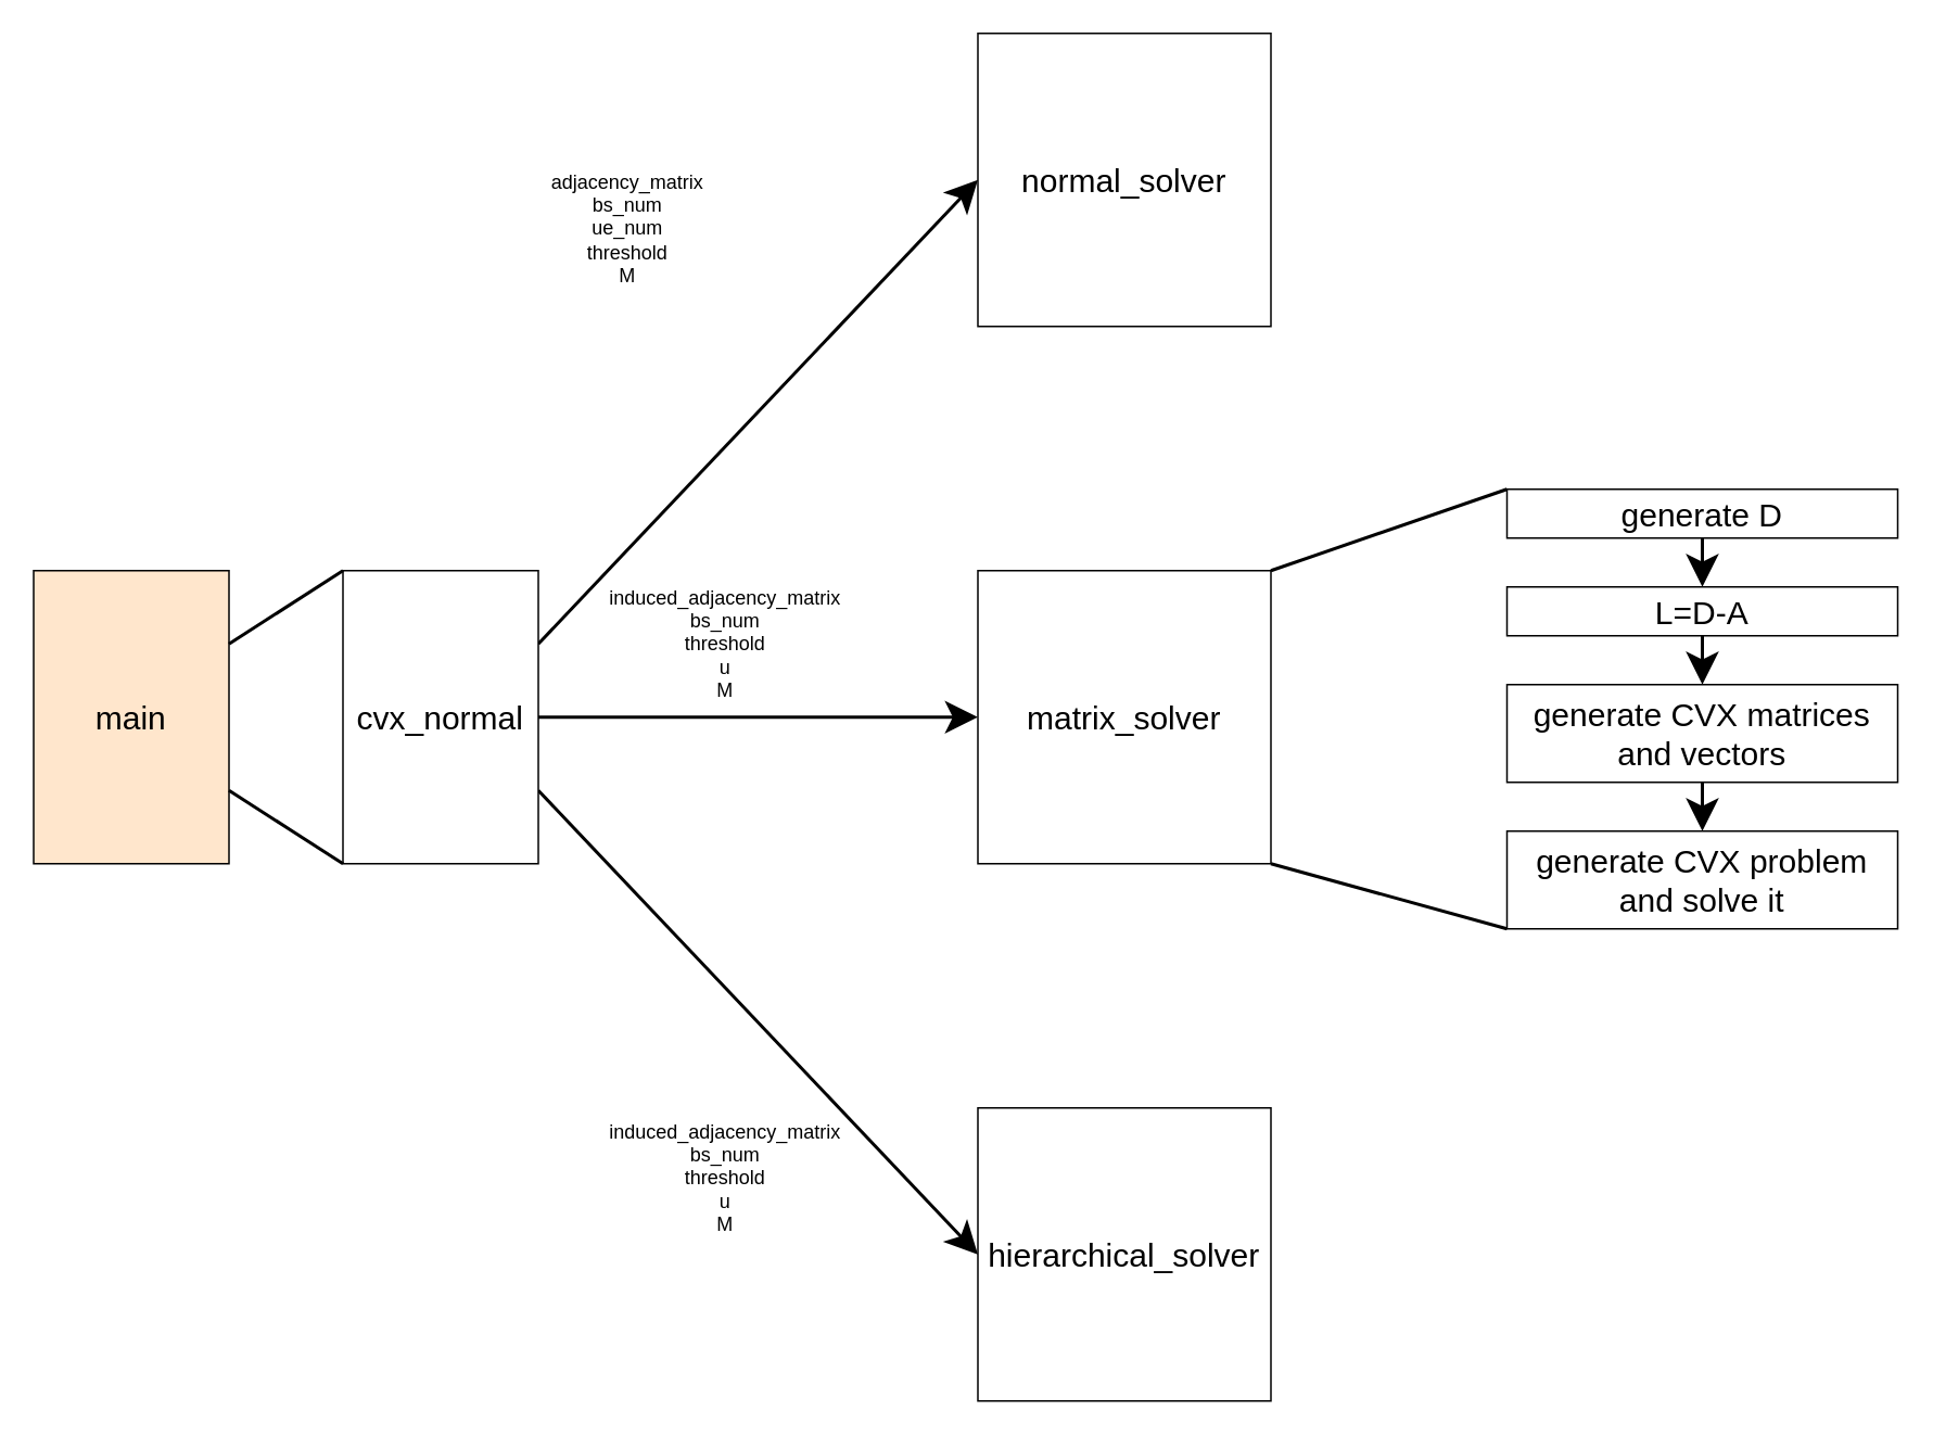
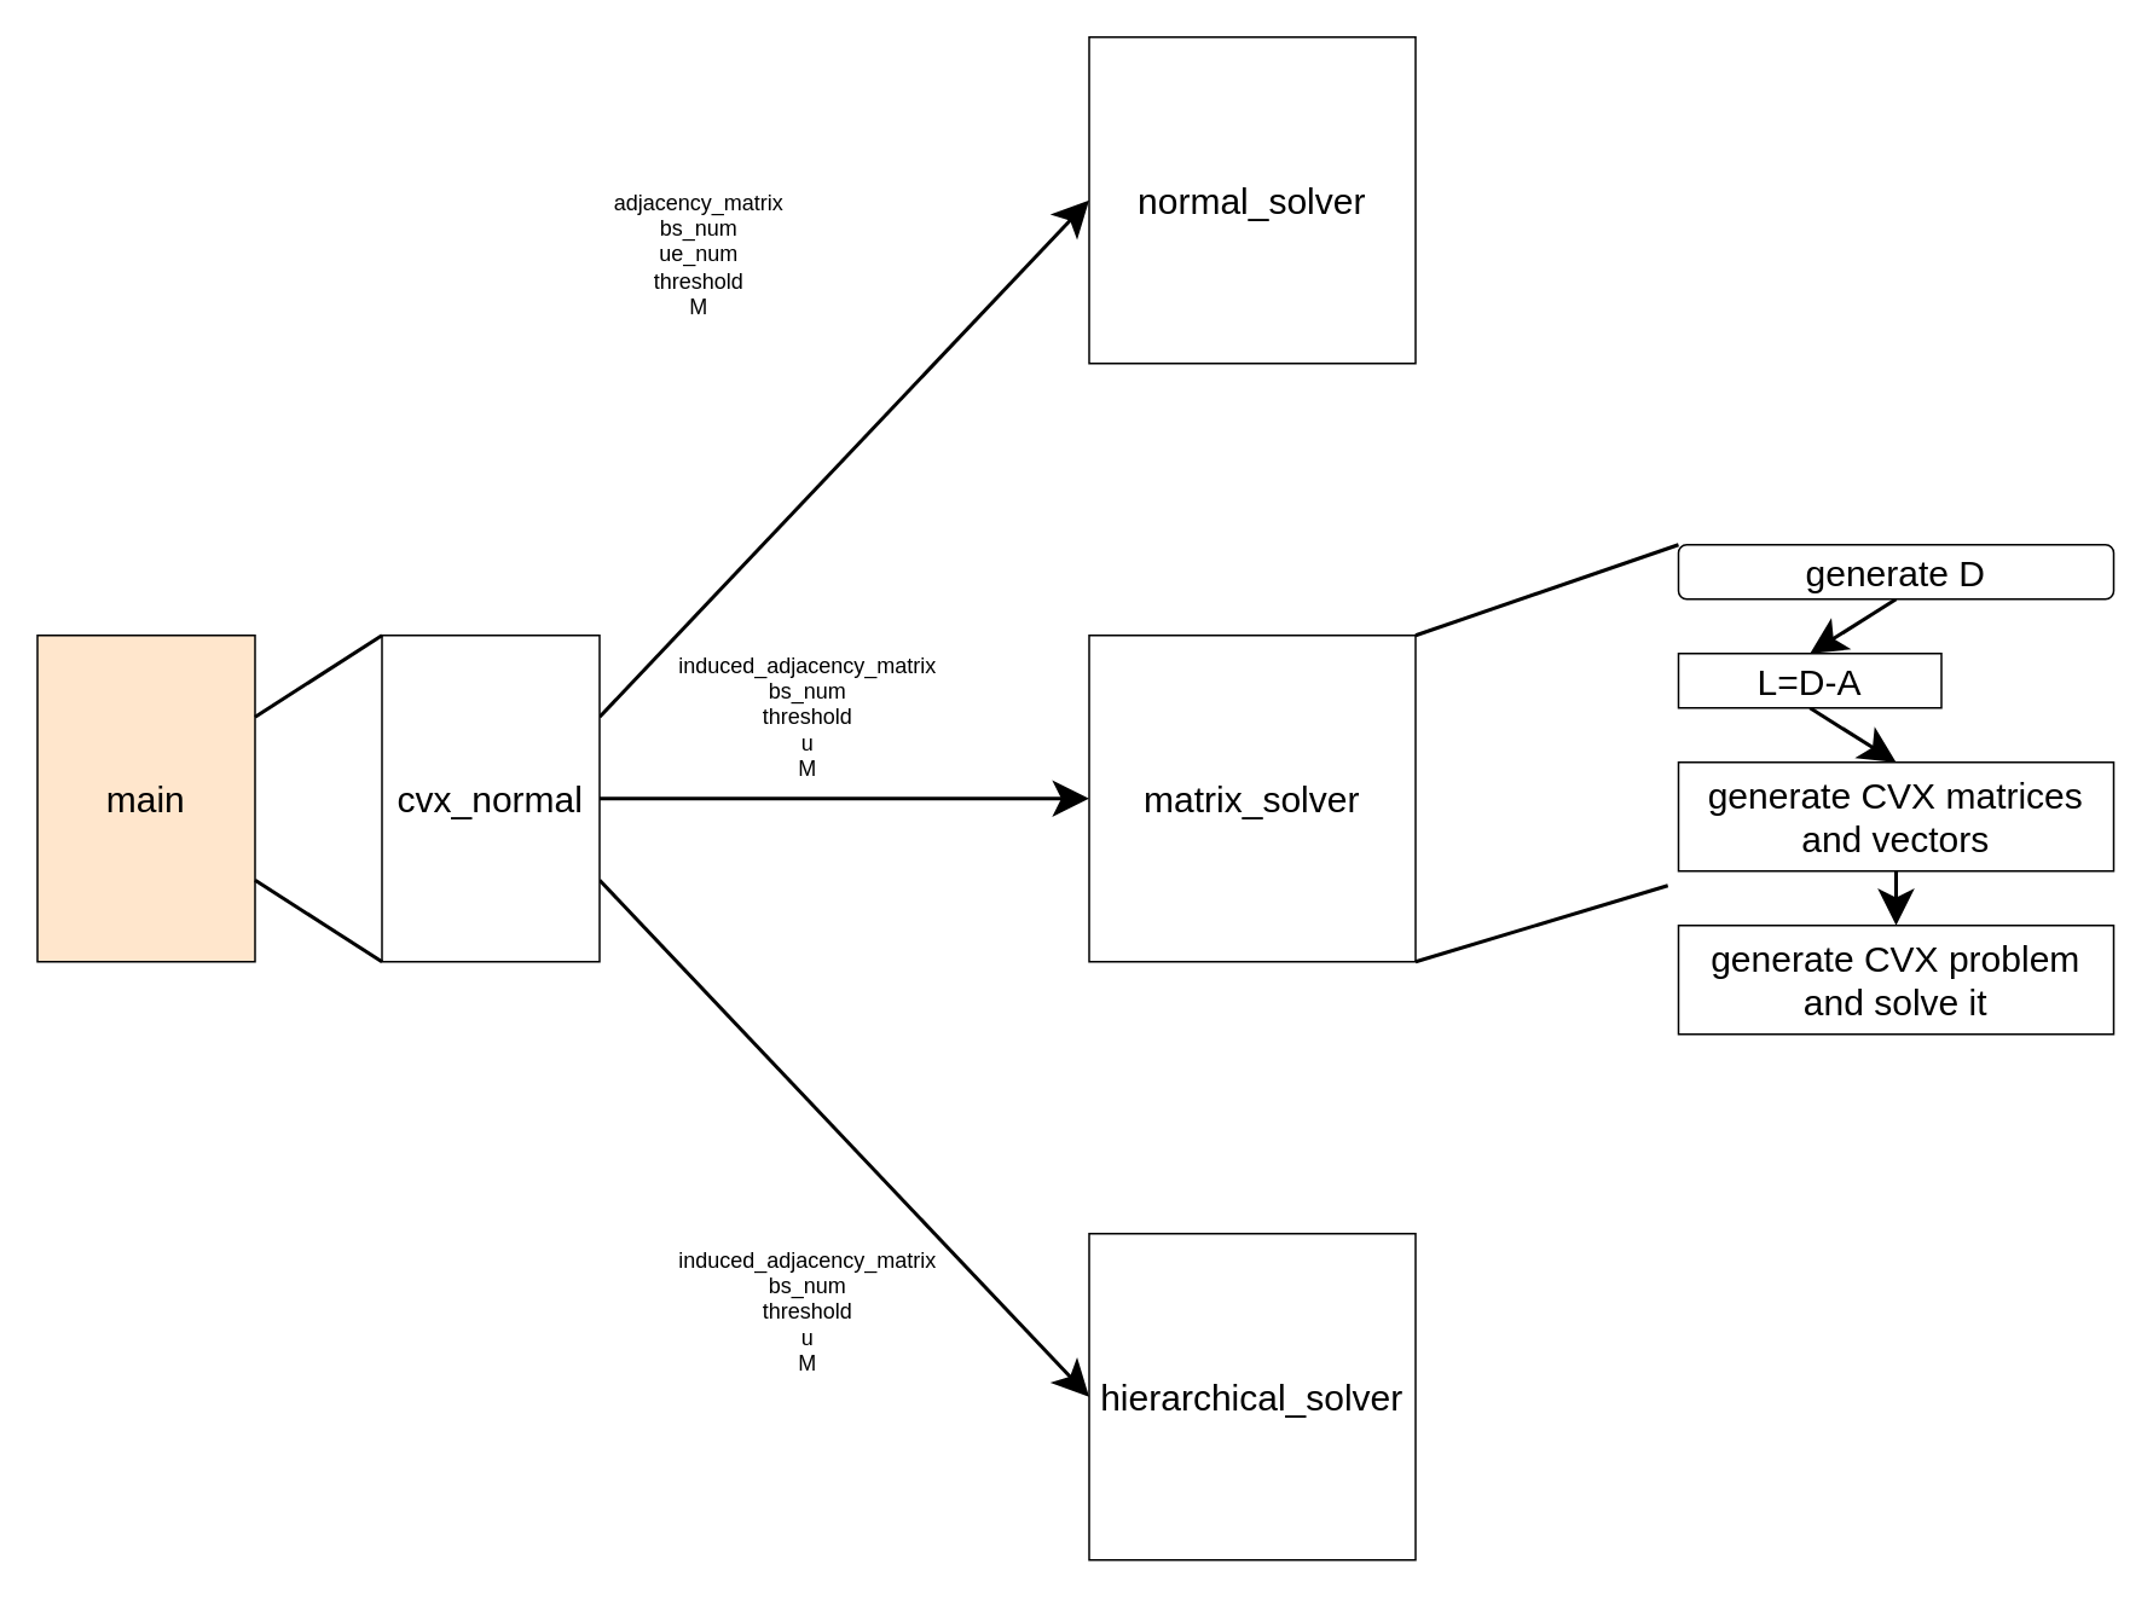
- <mxCell id="16" value="&lt;font style=&quot;font-size: 20px&quot;&gt;generate D&lt;br&gt;&lt;/font&gt;" style="rounded=0;whiteSpace=wrap;html=1;hachureGap=4;pointerEvents=0;" vertex="1" parent="1"><mxGeometry x="925" y="300" width="240" height="30" as="geometry" /></mxCell>
+ <mxCell id="16" value="&lt;font style=&quot;font-size: 20px&quot;&gt;generate D&lt;br&gt;&lt;/font&gt;" style="whiteSpace=wrap;html=1;hachureGap=4;pointerEvents=0;rounded=1;" vertex="1" parent="1"><mxGeometry x="925" y="300" width="240" height="30" as="geometry" /></mxCell>
- <mxCell id="18" value="&lt;font style=&quot;font-size: 20px&quot;&gt;L=D-A&lt;br&gt;&lt;/font&gt;" style="rounded=0;whiteSpace=wrap;html=1;hachureGap=4;pointerEvents=0;" vertex="1" parent="1"><mxGeometry x="925" y="360" width="240" height="30" as="geometry" /></mxCell>
+ <mxCell id="18" value="&lt;font style=&quot;font-size: 20px&quot;&gt;L=D-A&lt;br&gt;&lt;/font&gt;" style="rounded=0;whiteSpace=wrap;html=1;hachureGap=4;pointerEvents=0;" vertex="1" parent="1"><mxGeometry x="925" y="360" width="145" height="30" as="geometry" /></mxCell>
- <mxCell id="23" value="" style="endArrow=none;html=1;startSize=14;endSize=14;sourcePerimeterSpacing=8;targetPerimeterSpacing=8;strokeWidth=2;exitX=1;exitY=1;exitDx=0;exitDy=0;entryX=0;entryY=1;entryDx=0;entryDy=0;" edge="1" parent="1" source="12" target="21"><mxGeometry width="50" height="50" relative="1" as="geometry"><mxPoint x="820" y="680" as="sourcePoint" /><mxPoint x="965" y="630" as="targetPoint" /></mxGeometry></mxCell>
+ <mxCell id="23" value="" style="endArrow=none;html=1;startSize=14;endSize=14;sourcePerimeterSpacing=8;targetPerimeterSpacing=8;strokeWidth=2;exitX=1;exitY=1;exitDx=0;exitDy=0;" edge="1" parent="1" source="12" target="20"><mxGeometry width="50" height="50" relative="1" as="geometry"><mxPoint x="820" y="680" as="sourcePoint" /><mxPoint x="965" y="630" as="targetPoint" /></mxGeometry></mxCell>
